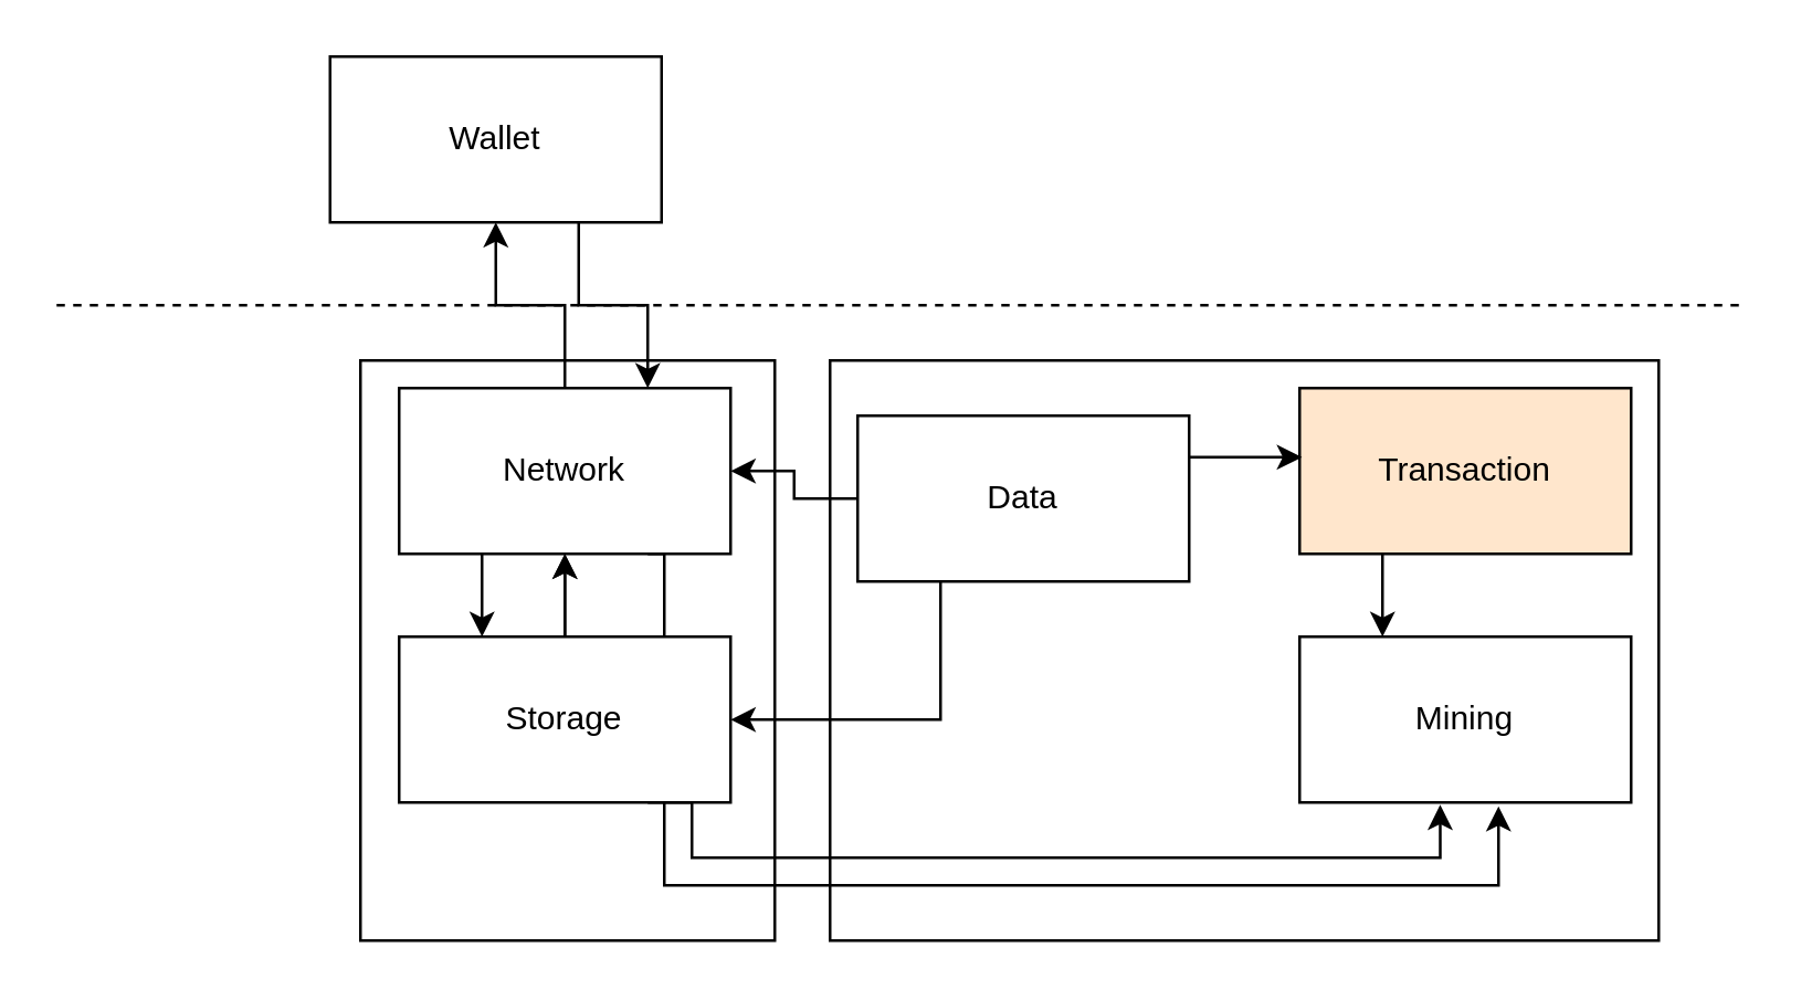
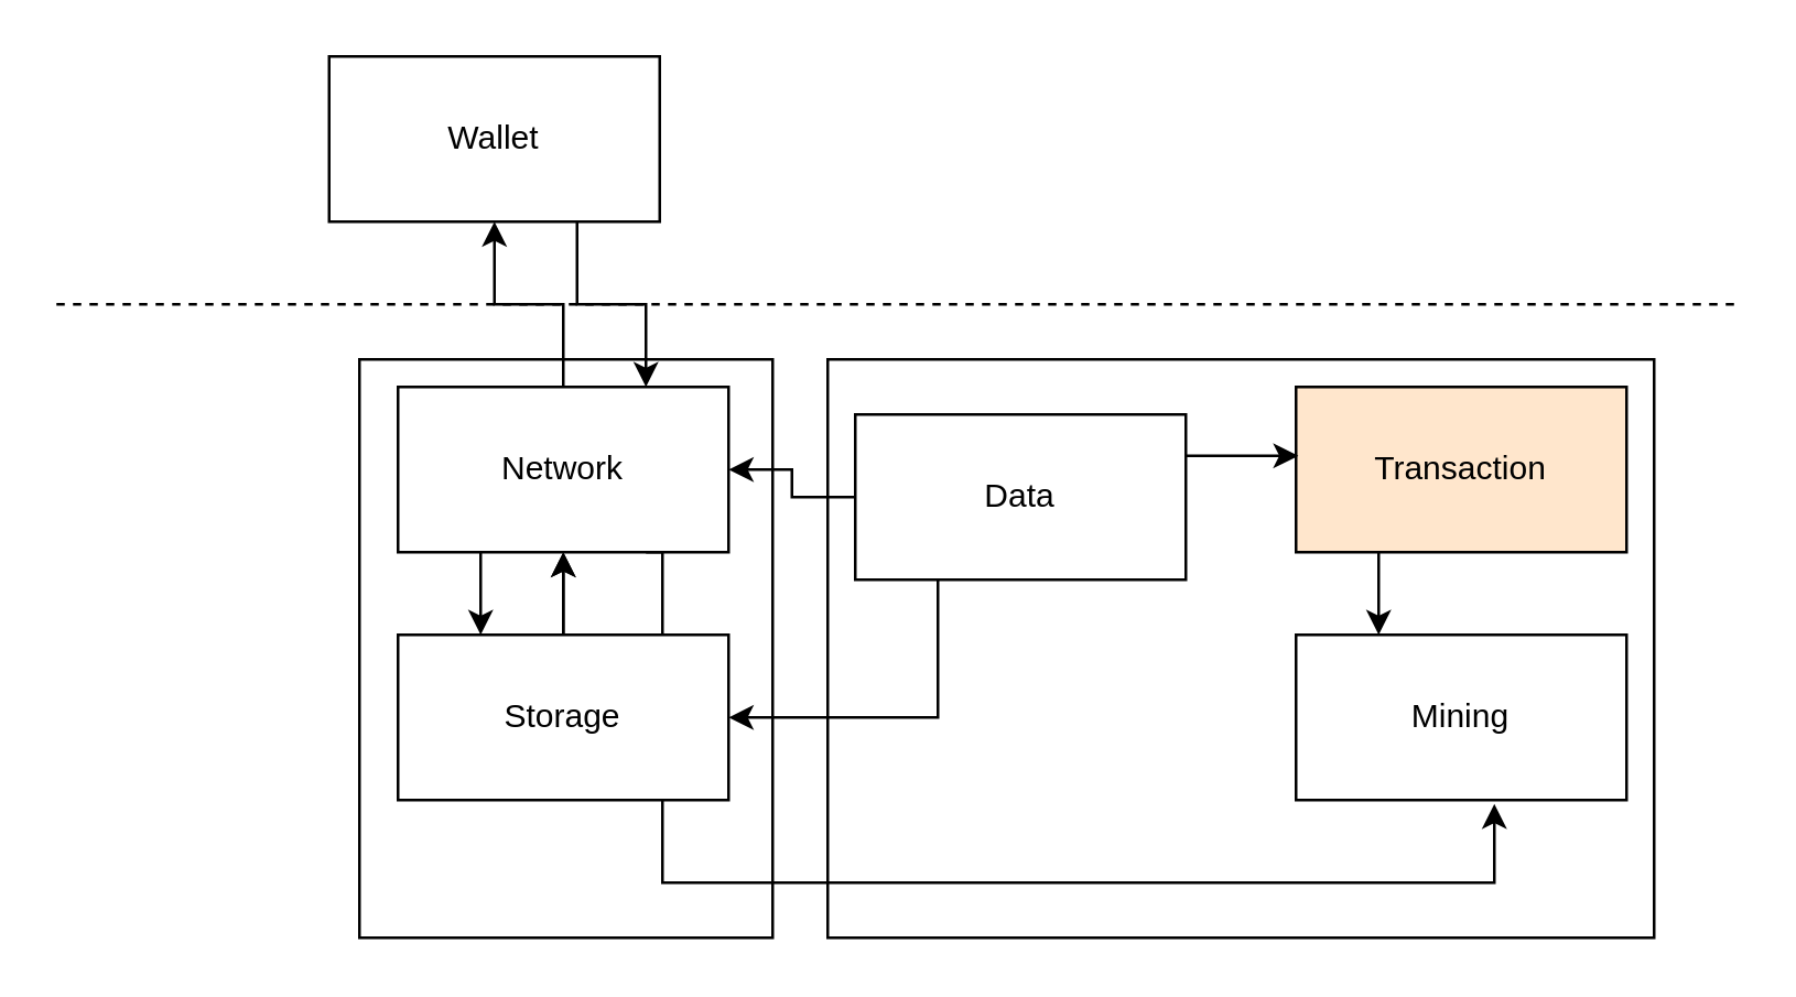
- <mxCell id="12" style="edgeStyle=orthogonalEdgeStyle;rounded=0;orthogonalLoop=1;jettySize=auto;html=1;exitX=0.75;exitY=1;exitDx=0;exitDy=0;entryX=0.424;entryY=1.014;entryDx=0;entryDy=0;entryPerimeter=0;" edge="1" parent="1" source="13" target="16"><mxGeometry relative="1" as="geometry"><Array as="points"><mxPoint x="250" y="290" /><mxPoint x="250" y="310" /><mxPoint x="521" y="310" /></Array></mxGeometry></mxCell>
